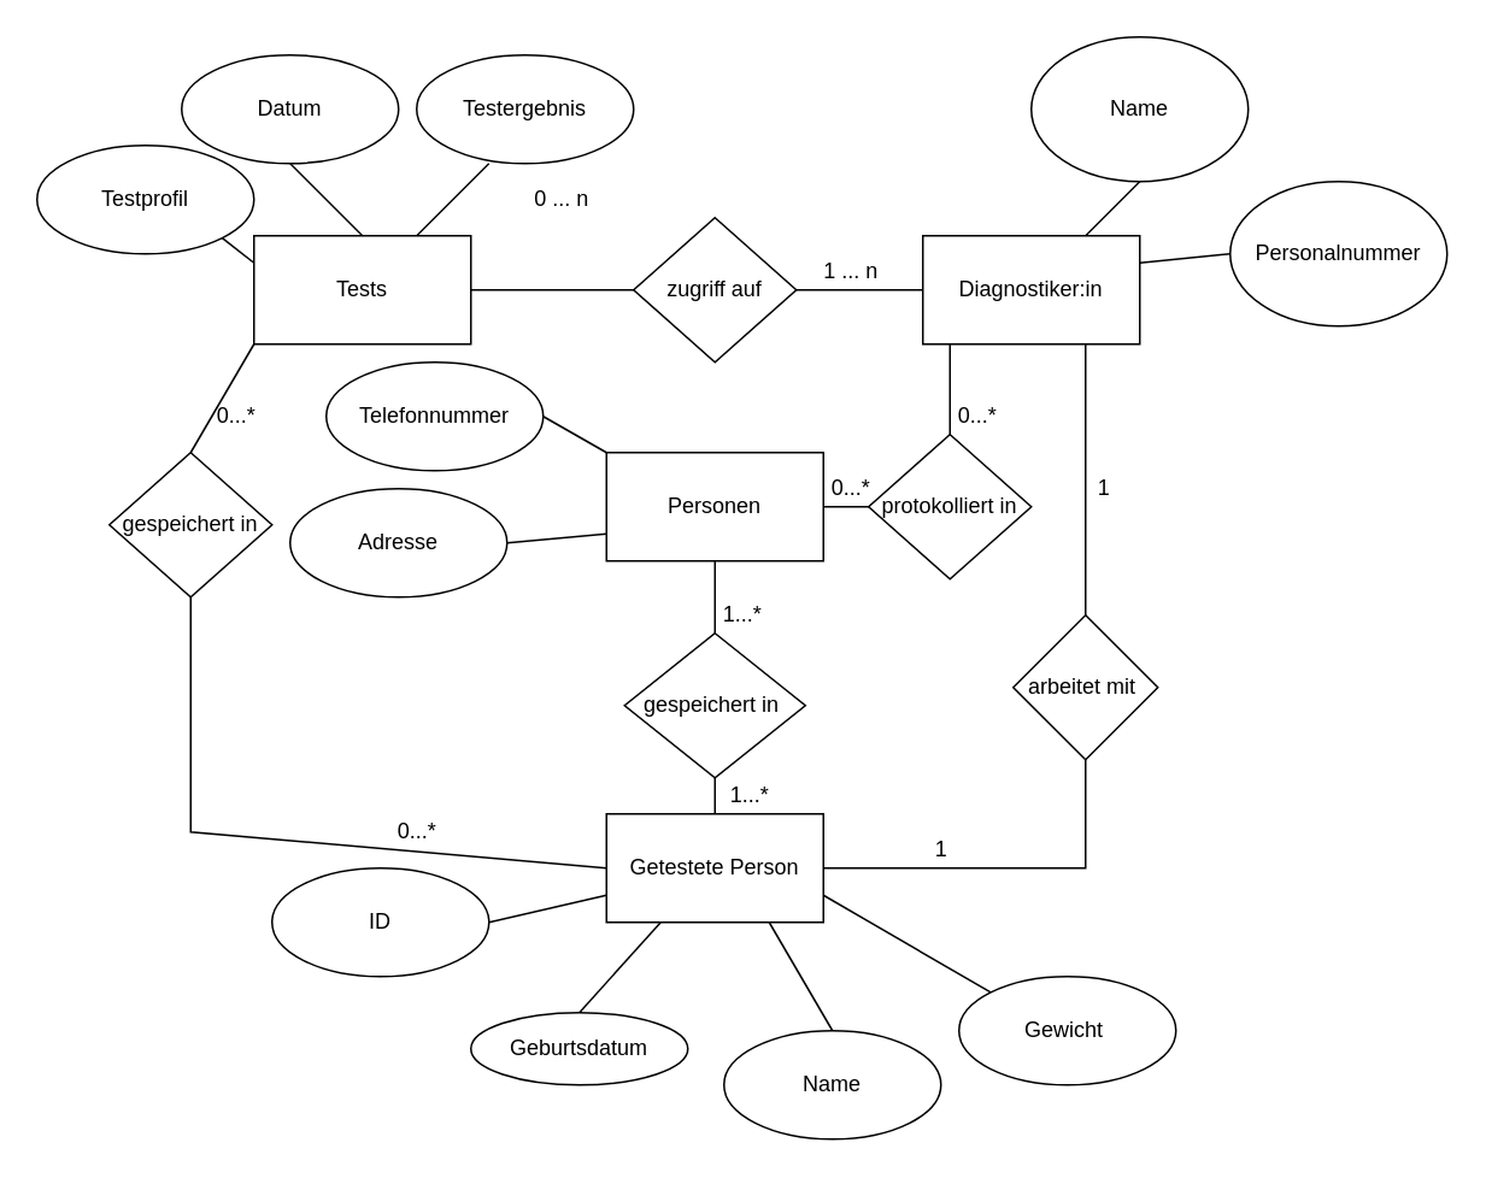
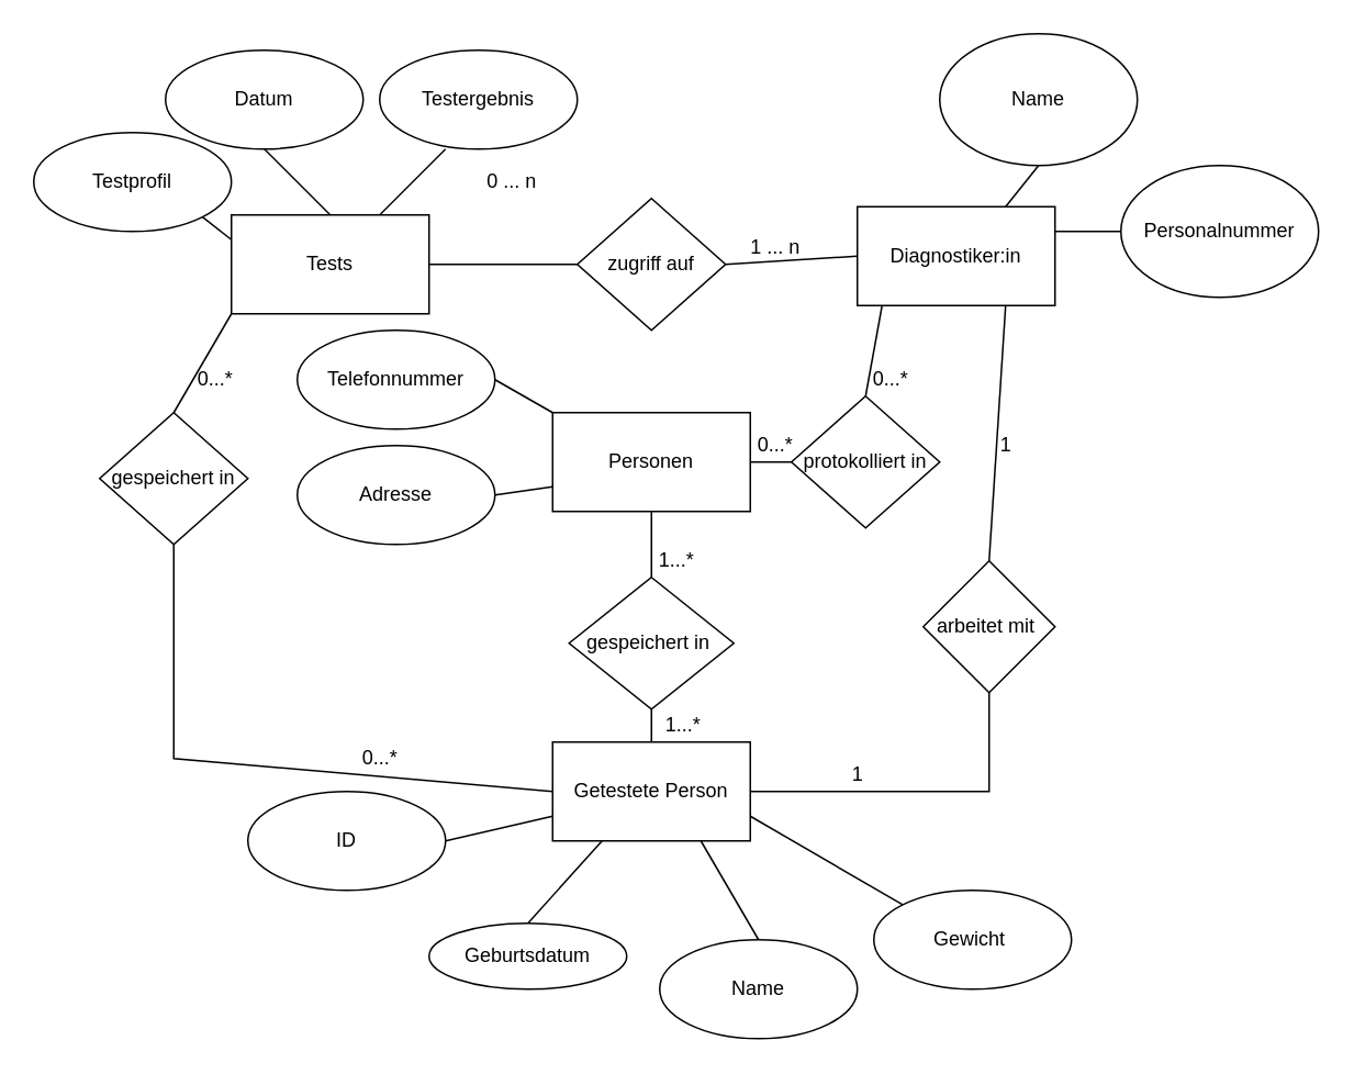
- <mxCell id="4" value="Diagnostiker:in" style="whiteSpace=wrap;html=1;" vertex="1" parent="1"><mxGeometry x="510" y="130" width="120" height="60" as="geometry" /></mxCell>
+ <mxCell id="4" value="Diagnostiker:in" style="whiteSpace=wrap;html=1;" vertex="1" parent="1"><mxGeometry x="520" y="125" width="120" height="60" as="geometry" /></mxCell>
- <mxCell id="17" value="Adresse" style="ellipse;whiteSpace=wrap;html=1;" vertex="1" parent="1"><mxGeometry x="160" y="270" width="120" height="60" as="geometry" /></mxCell>
+ <mxCell id="17" value="Adresse" style="ellipse;whiteSpace=wrap;html=1;" vertex="1" parent="1"><mxGeometry x="180" y="270" width="120" height="60" as="geometry" /></mxCell>
